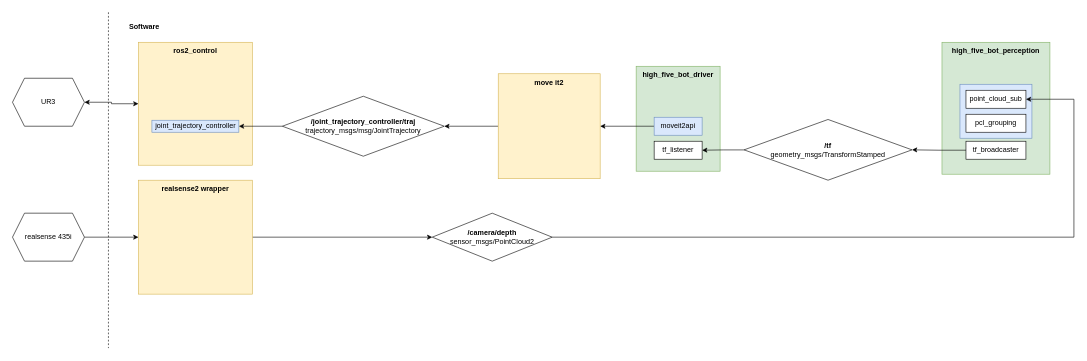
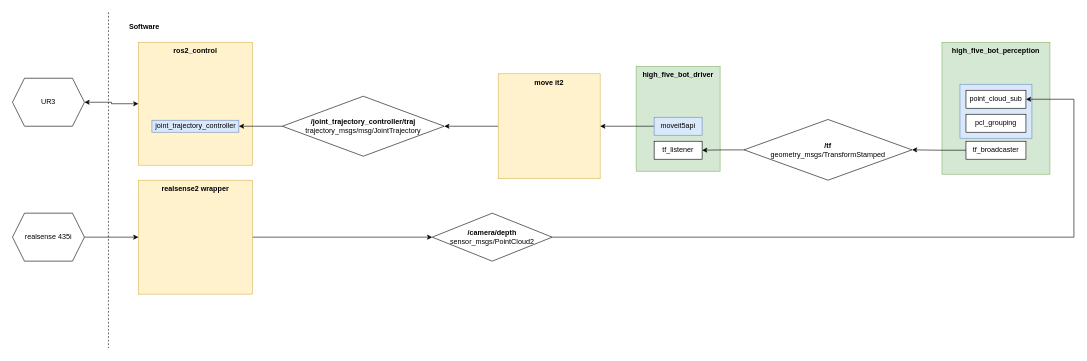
- <mxCell id="11" value="moveit2api" style="rounded=0;whiteSpace=wrap;html=1;fillColor=#dae8fc;strokeColor=#6c8ebf;" vertex="1" parent="1"><mxGeometry x="1090" y="195" width="80" height="30" as="geometry" /></mxCell>
+ <mxCell id="11" value="moveit5api" style="rounded=0;whiteSpace=wrap;html=1;fillColor=#dae8fc;strokeColor=#6c8ebf;" vertex="1" parent="1"><mxGeometry x="1090" y="195" width="80" height="30" as="geometry" /></mxCell>
